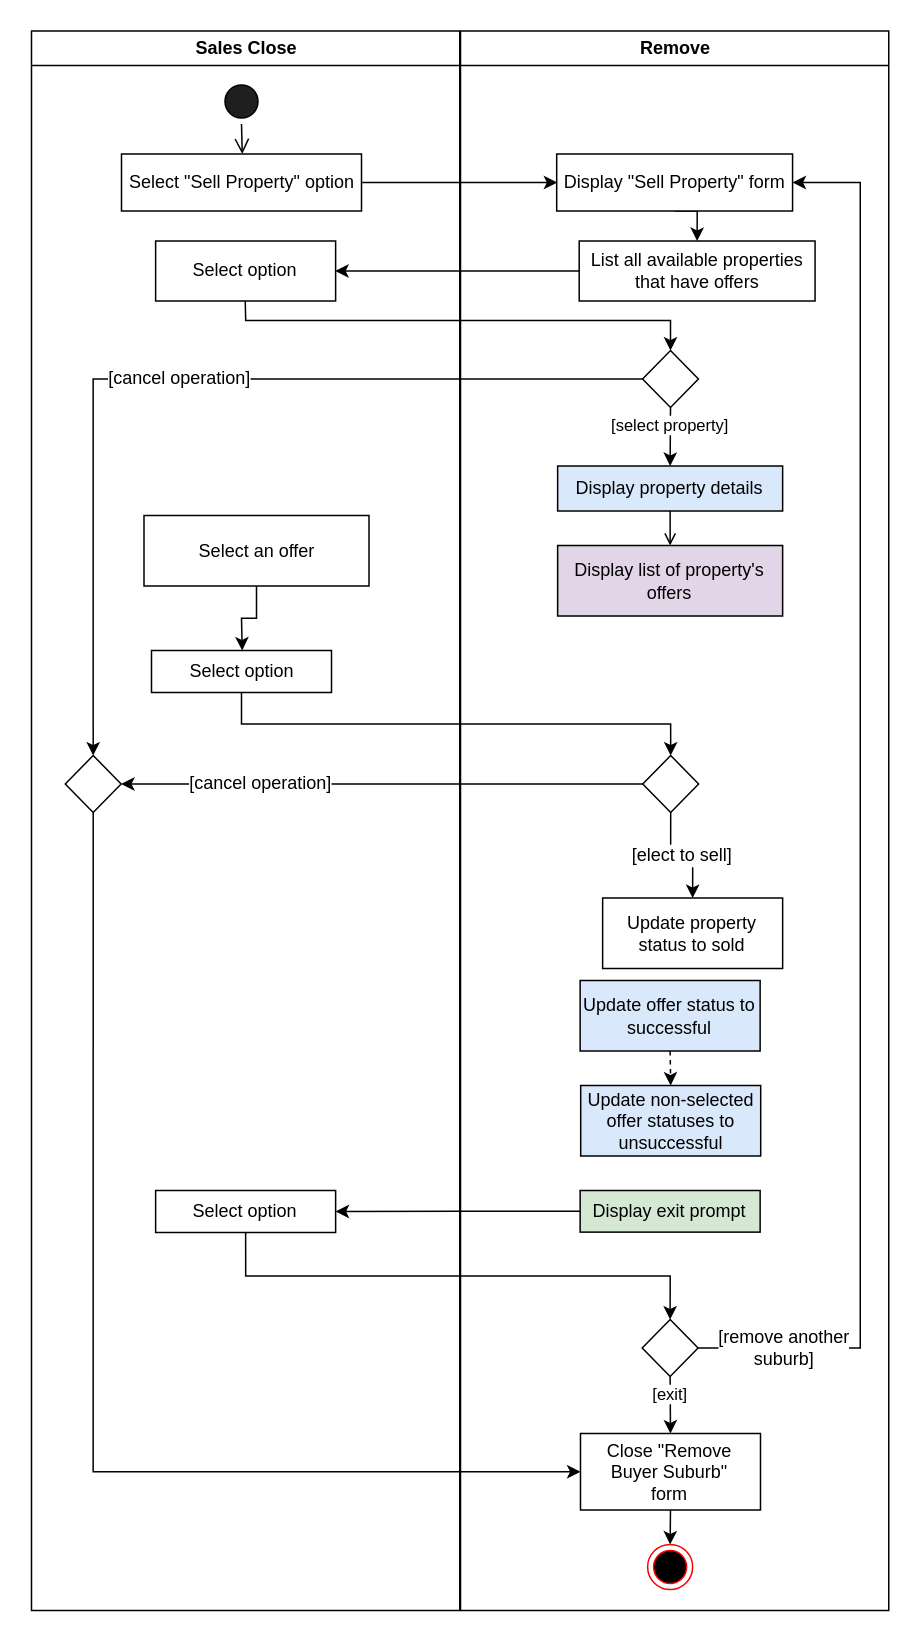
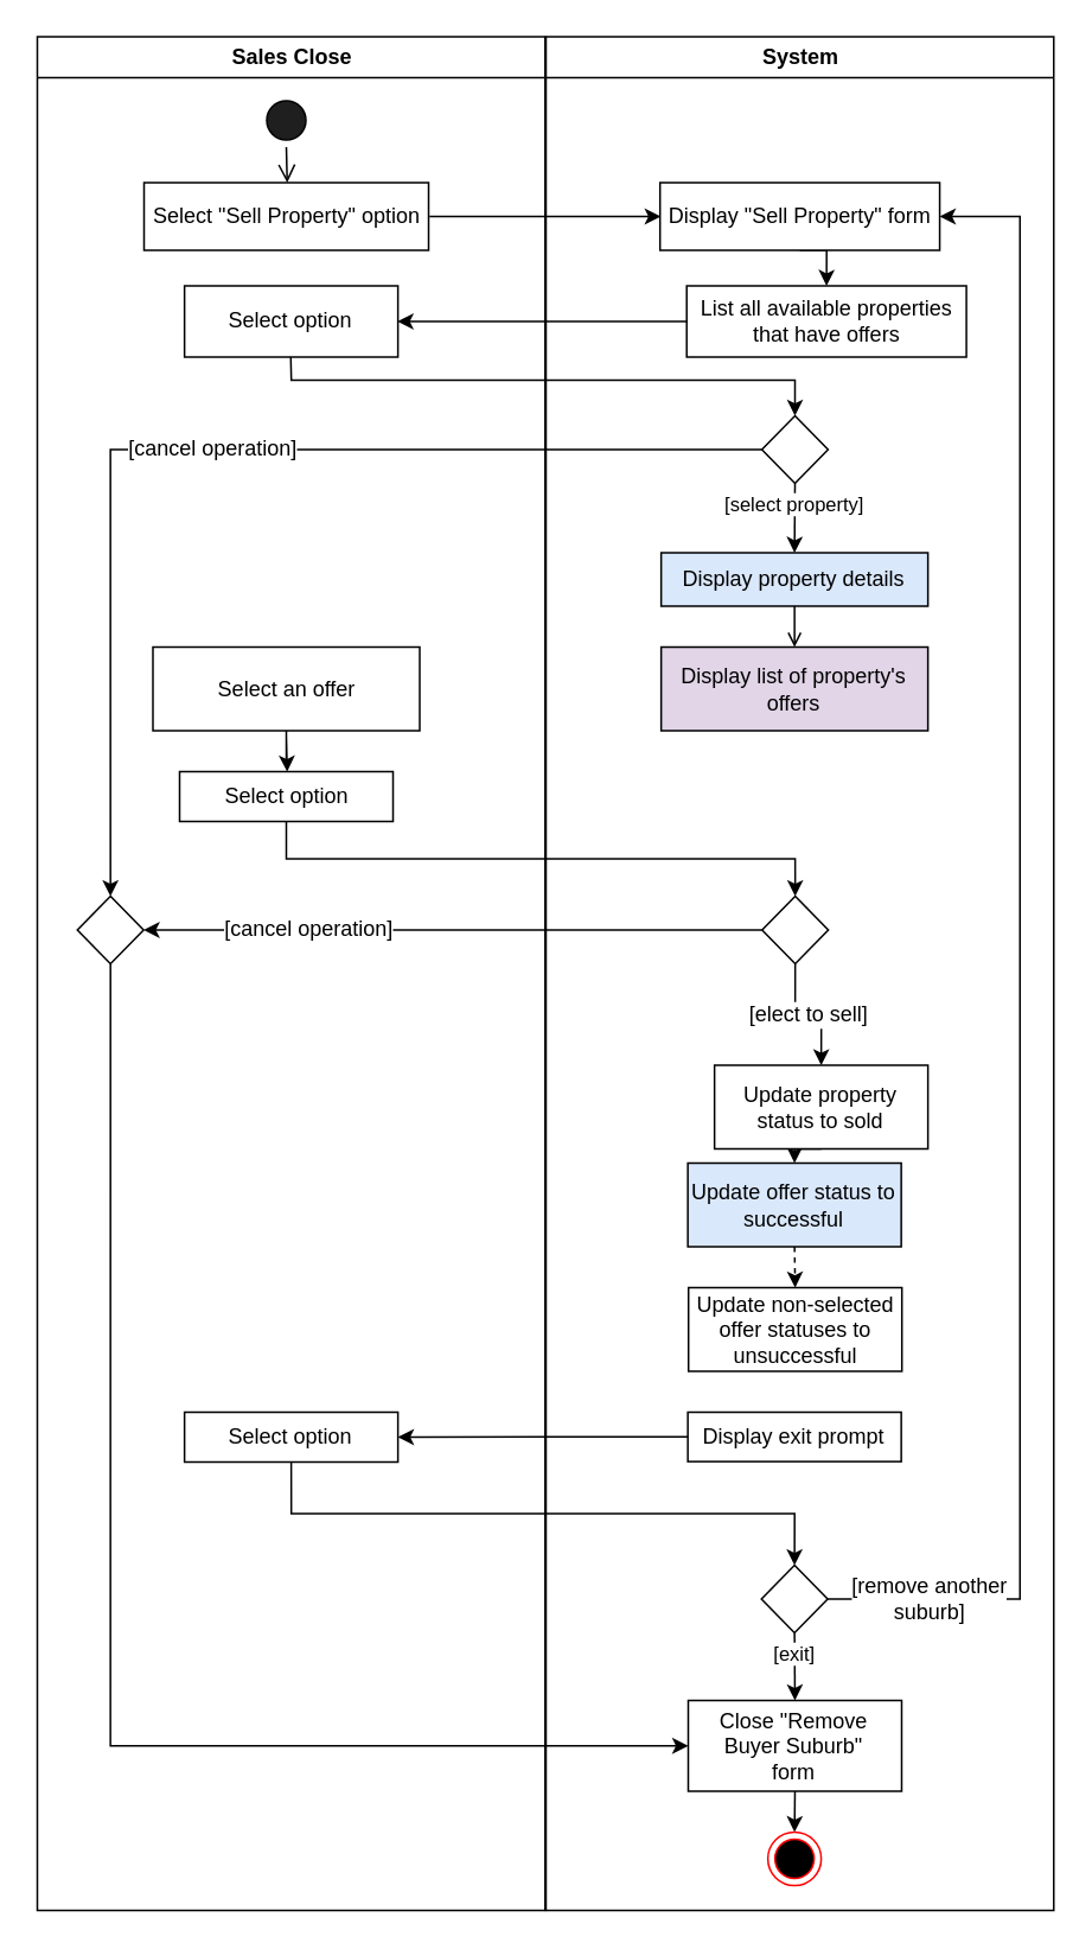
- <mxCell id="11" value="Remove" style="swimlane;whiteSpace=wrap;rounded=0;deletable=0;movable=0;expand=1;collapsible=0;snapToPoint=1;" parent="1" vertex="1"><mxGeometry x="306.5" y="20" width="285.5" height="1053" as="geometry" /></mxCell>
+ <mxCell id="11" value="System" style="swimlane;whiteSpace=wrap;rounded=0;deletable=0;movable=0;expand=1;collapsible=0;snapToPoint=1;" parent="1" vertex="1"><mxGeometry x="306.5" y="20" width="285.5" height="1053" as="geometry" /></mxCell>
- <mxCell id="10" value="Select an offer" style="whiteSpace=wrap;html=1;rounded=0;" vertex="1" parent="2"><mxGeometry x="75" y="323" width="150" height="47" as="geometry" /></mxCell>
+ <mxCell id="10" value="Select an offer" style="whiteSpace=wrap;html=1;rounded=0;" vertex="1" parent="2"><mxGeometry x="65" y="343" width="150" height="47" as="geometry" /></mxCell>
+ <mxCell id="22" style="edgeStyle=orthogonalEdgeStyle;rounded=0;orthogonalLoop=1;jettySize=auto;html=1;exitX=0.5;exitY=1;exitDx=0;exitDy=0;entryX=0.5;entryY=0;entryDx=0;entryDy=0;" edge="1" parent="11" source="23" target="25"><mxGeometry relative="1" as="geometry" /></mxCell>
- <mxCell id="26" value="Update non-selected offer statuses to unsuccessful" style="rounded=0;whiteSpace=wrap;html=1;fillColor=#dae8fc;" vertex="1" parent="11"><mxGeometry x="80.13" y="703" width="120" height="47" as="geometry" /></mxCell>
+ <mxCell id="26" value="Update non-selected offer statuses to unsuccessful" style="rounded=0;whiteSpace=wrap;html=1;" vertex="1" parent="11"><mxGeometry x="80.13" y="703" width="120" height="47" as="geometry" /></mxCell>
- <mxCell id="35" value="Display exit prompt" style="whiteSpace=wrap;html=1;rounded=0;snapToPoint=1;fillColor=#d5e8d4;" parent="1" vertex="1"><mxGeometry x="386.26" y="793" width="120" height="27.75" as="geometry" /></mxCell>
+ <mxCell id="35" value="Display exit prompt" style="whiteSpace=wrap;html=1;rounded=0;snapToPoint=1;" parent="1" vertex="1"><mxGeometry x="386.26" y="793" width="120" height="27.75" as="geometry" /></mxCell>
